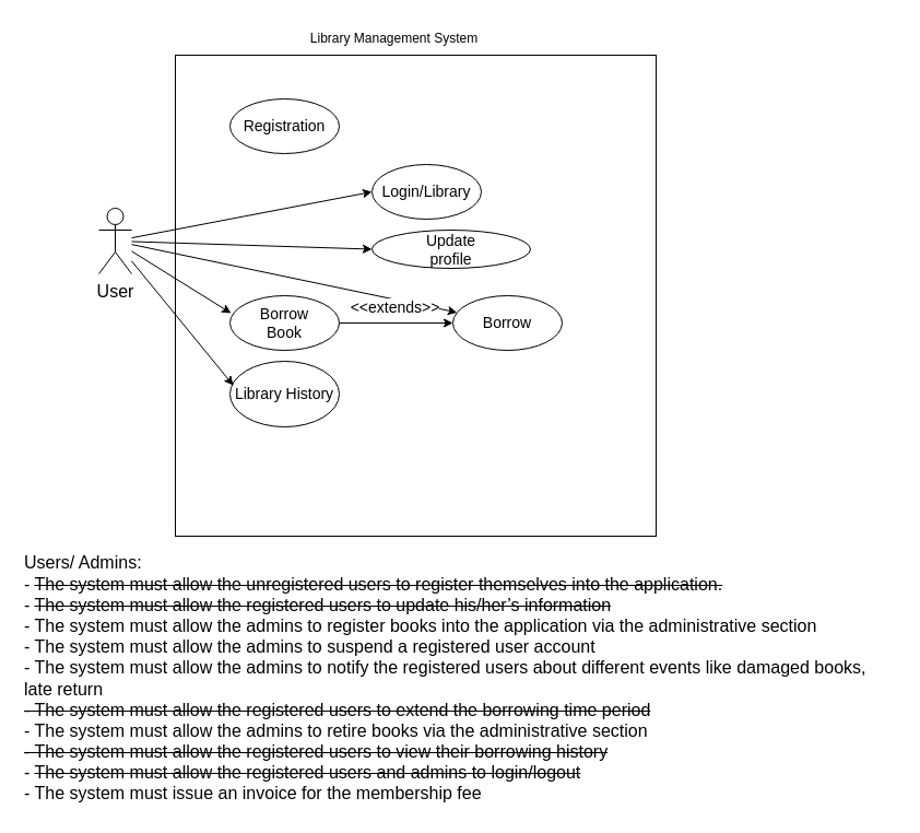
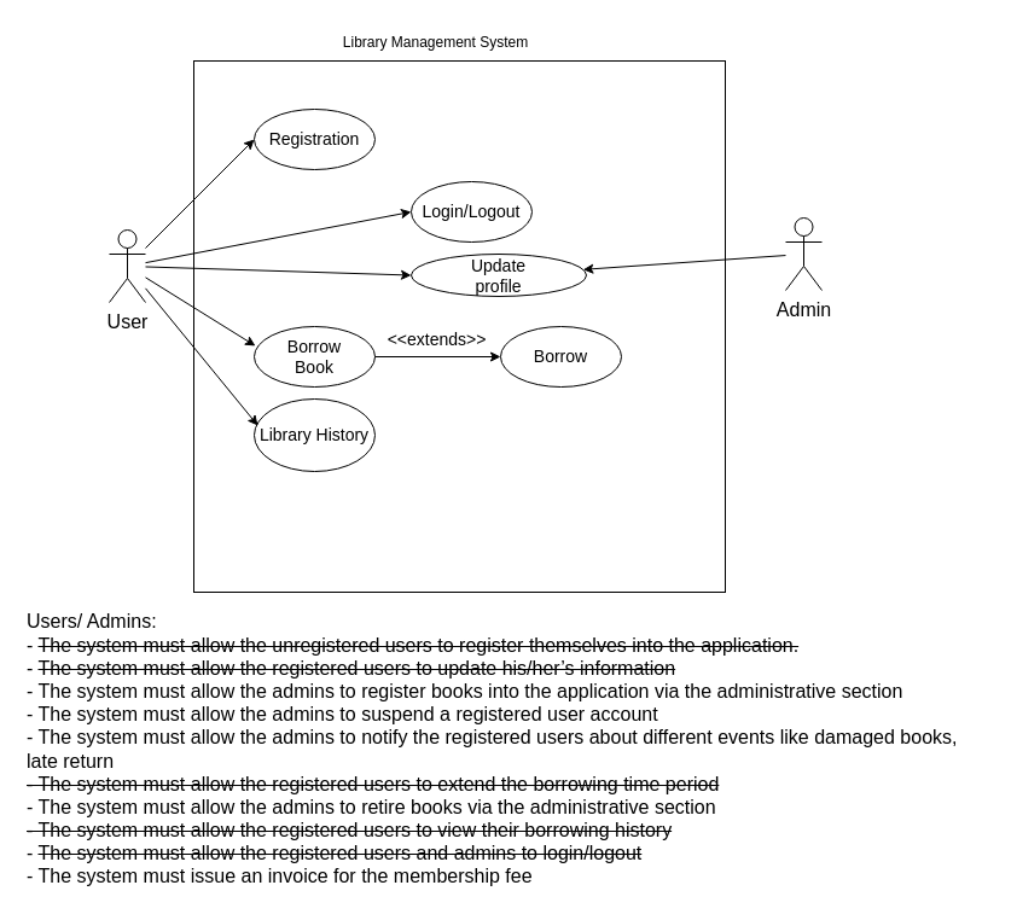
- <mxCell id="9" value="Login/Library" style="ellipse;whiteSpace=wrap;html=1;fontSize=14;" vertex="1" parent="1"><mxGeometry x="340" y="150" width="100" height="50" as="geometry" /></mxCell>
+ <mxCell id="9" value="Login/Logout" style="ellipse;whiteSpace=wrap;html=1;fontSize=14;" vertex="1" parent="1"><mxGeometry x="340" y="150" width="100" height="50" as="geometry" /></mxCell>
+ <mxCell id="7" value="Admin" style="shape=umlActor;verticalLabelPosition=bottom;verticalAlign=top;html=1;outlineConnect=0;fontSize=16;" vertex="1" parent="1"><mxGeometry x="650" y="180" width="30" height="60" as="geometry" /></mxCell>
+ <mxCell id="20" style="rounded=0;orthogonalLoop=1;jettySize=auto;html=1;fontSize=14;" edge="1" parent="1" source="7" target="11"><mxGeometry relative="1" as="geometry"><mxPoint x="650" y="133.837" as="sourcePoint" /><mxPoint x="450" y="185" as="targetPoint" /></mxGeometry></mxCell>
- <mxCell id="5" style="rounded=0;orthogonalLoop=1;jettySize=auto;html=1;fontSize=14;" edge="1" parent="1" source="6" target="13"><mxGeometry relative="1" as="geometry" /></mxCell>
+ <mxCell id="5" style="rounded=0;orthogonalLoop=1;jettySize=auto;html=1;entryX=0;entryY=0.5;entryDx=0;entryDy=0;fontSize=14;" edge="1" parent="1" source="6" target="8"><mxGeometry relative="1" as="geometry" /></mxCell>
